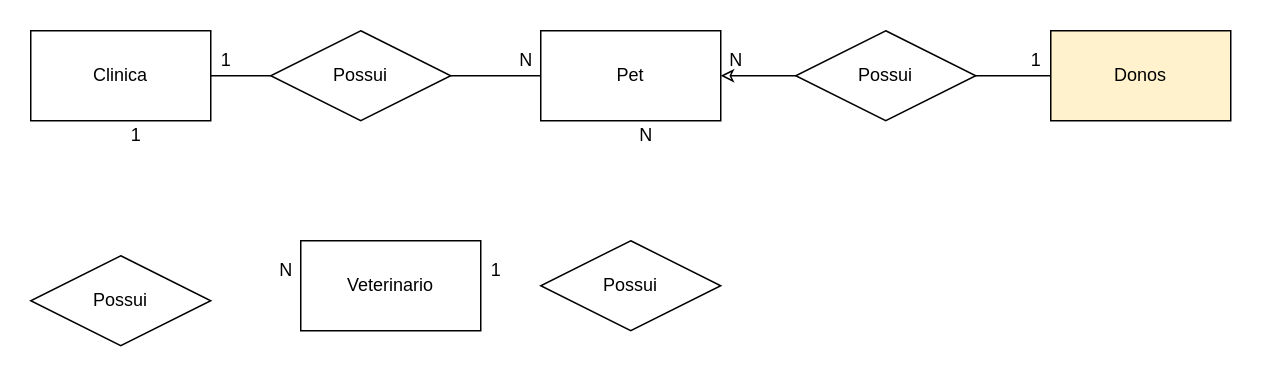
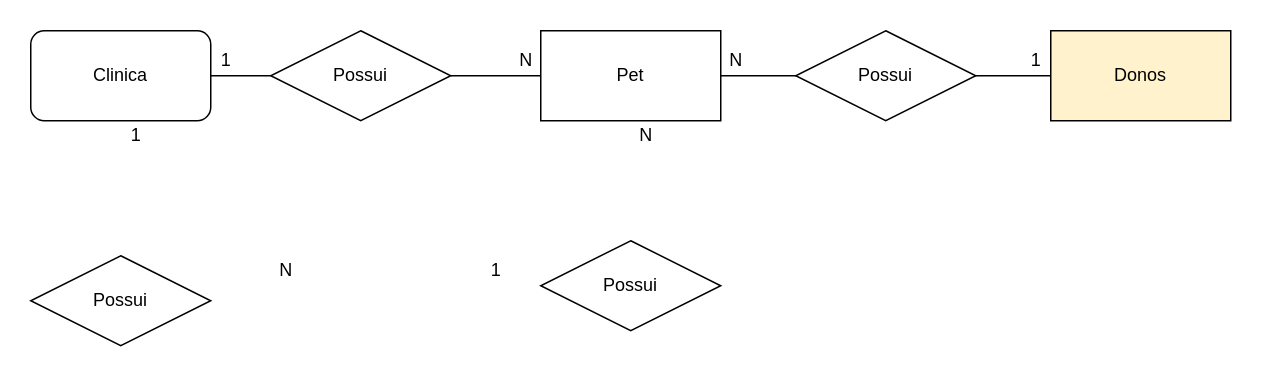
- <mxCell id="3" value="Clinica" style="rounded=0;whiteSpace=wrap;html=1;" vertex="1" parent="1"><mxGeometry x="20" y="20" width="120" height="60" as="geometry" /></mxCell>
+ <mxCell id="3" value="Clinica" style="whiteSpace=wrap;html=1;rounded=1;" vertex="1" parent="1"><mxGeometry x="20" y="20" width="120" height="60" as="geometry" /></mxCell>
- <mxCell id="4" style="edgeStyle=orthogonalEdgeStyle;rounded=0;orthogonalLoop=1;jettySize=auto;html=1;entryX=1;entryY=0.5;entryDx=0;entryDy=0;endArrow=classic;endFill=0;" edge="1" parent="1" source="5" target="7"><mxGeometry relative="1" as="geometry" /></mxCell>
+ <mxCell id="4" style="edgeStyle=orthogonalEdgeStyle;rounded=0;orthogonalLoop=1;jettySize=auto;html=1;entryX=1;entryY=0.5;entryDx=0;entryDy=0;endArrow=none;endFill=0;" edge="1" parent="1" source="5" target="7"><mxGeometry relative="1" as="geometry" /></mxCell>
- <mxCell id="6" value="Veterinario" style="rounded=0;whiteSpace=wrap;html=1;" vertex="1" parent="1"><mxGeometry x="200" y="160" width="120" height="60" as="geometry" /></mxCell>
